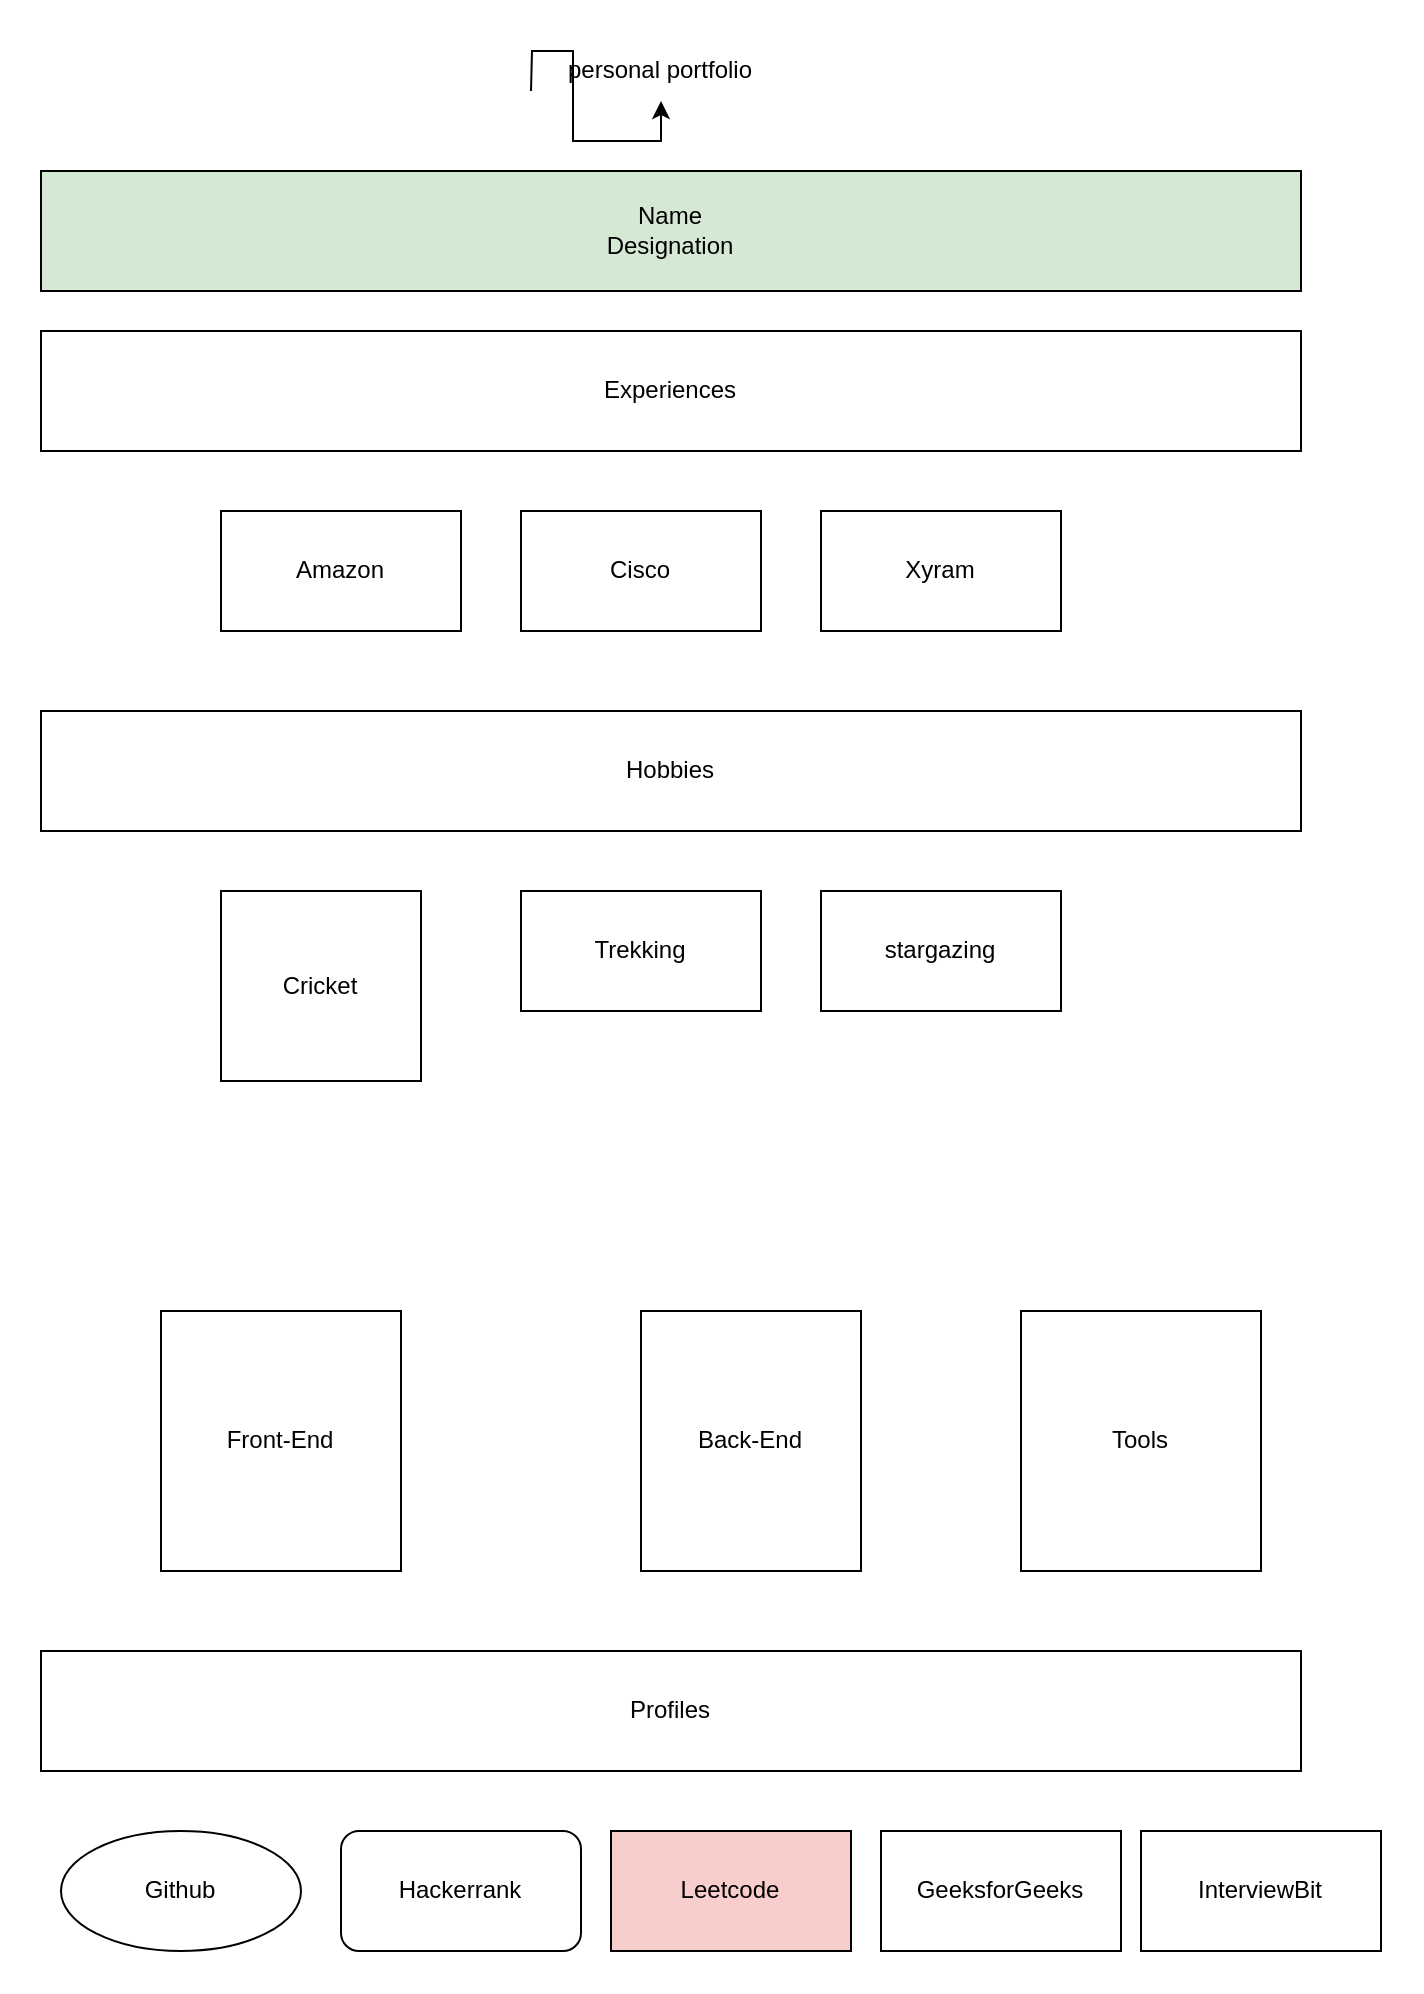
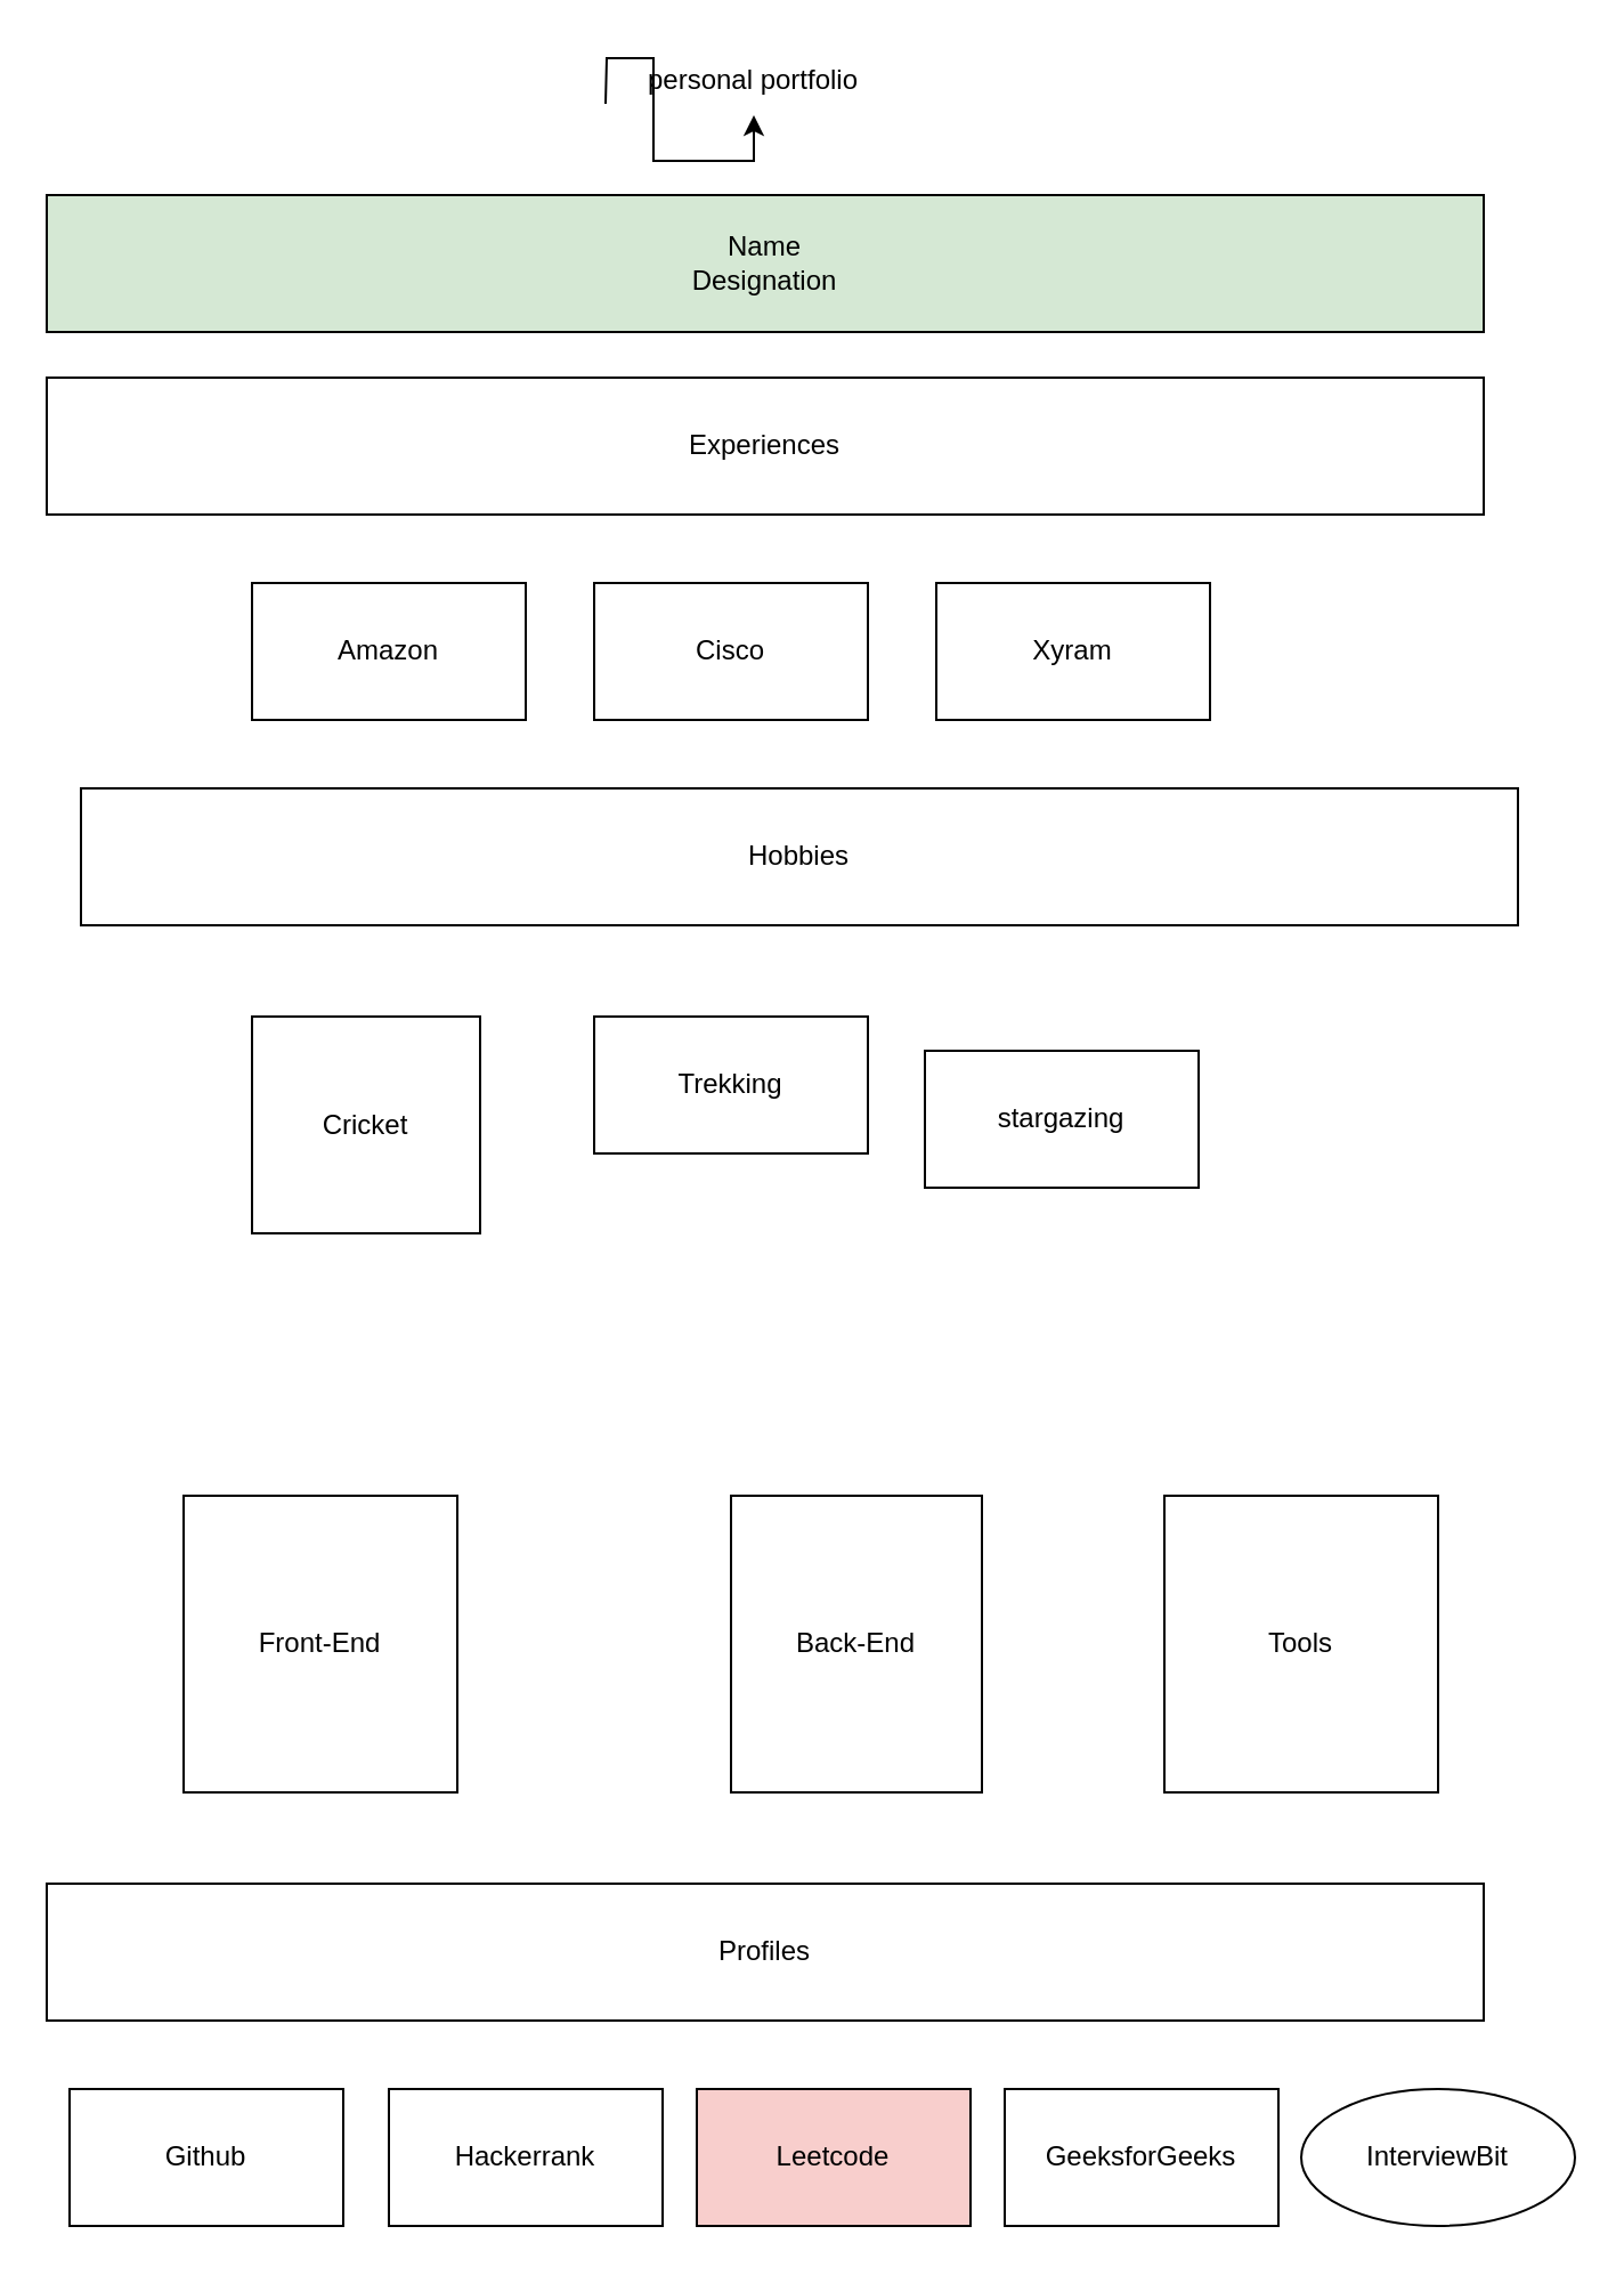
- <mxCell id="8" value="Hobbies" style="rounded=0;whiteSpace=wrap;html=1;" vertex="1" parent="1"><mxGeometry x="20" y="355" width="630" height="60" as="geometry" /></mxCell>
+ <mxCell id="8" value="Hobbies" style="rounded=0;whiteSpace=wrap;html=1;" vertex="1" parent="1"><mxGeometry x="35" y="345" width="630" height="60" as="geometry" /></mxCell>
- <mxCell id="11" value="stargazing" style="rounded=0;whiteSpace=wrap;html=1;" vertex="1" parent="1"><mxGeometry x="410" y="445" width="120" height="60" as="geometry" /></mxCell>
+ <mxCell id="11" value="stargazing" style="rounded=0;whiteSpace=wrap;html=1;" vertex="1" parent="1"><mxGeometry x="405" y="460" width="120" height="60" as="geometry" /></mxCell>
- <mxCell id="16" value="Github" style="ellipse;whiteSpace=wrap;html=1;" vertex="1" parent="1"><mxGeometry x="30" y="915" width="120" height="60" as="geometry" /></mxCell>
+ <mxCell id="16" value="Github" style="rounded=0;whiteSpace=wrap;html=1;" vertex="1" parent="1"><mxGeometry x="30" y="915" width="120" height="60" as="geometry" /></mxCell>
- <mxCell id="17" value="Hackerrank" style="whiteSpace=wrap;html=1;rounded=1;" vertex="1" parent="1"><mxGeometry x="170" y="915" width="120" height="60" as="geometry" /></mxCell>
+ <mxCell id="17" value="Hackerrank" style="rounded=0;whiteSpace=wrap;html=1;" vertex="1" parent="1"><mxGeometry x="170" y="915" width="120" height="60" as="geometry" /></mxCell>
- <mxCell id="20" value="InterviewBit" style="rounded=0;whiteSpace=wrap;html=1;" vertex="1" parent="1"><mxGeometry x="570" y="915" width="120" height="60" as="geometry" /></mxCell>
+ <mxCell id="20" value="InterviewBit" style="ellipse;whiteSpace=wrap;html=1;" vertex="1" parent="1"><mxGeometry x="570" y="915" width="120" height="60" as="geometry" /></mxCell>
